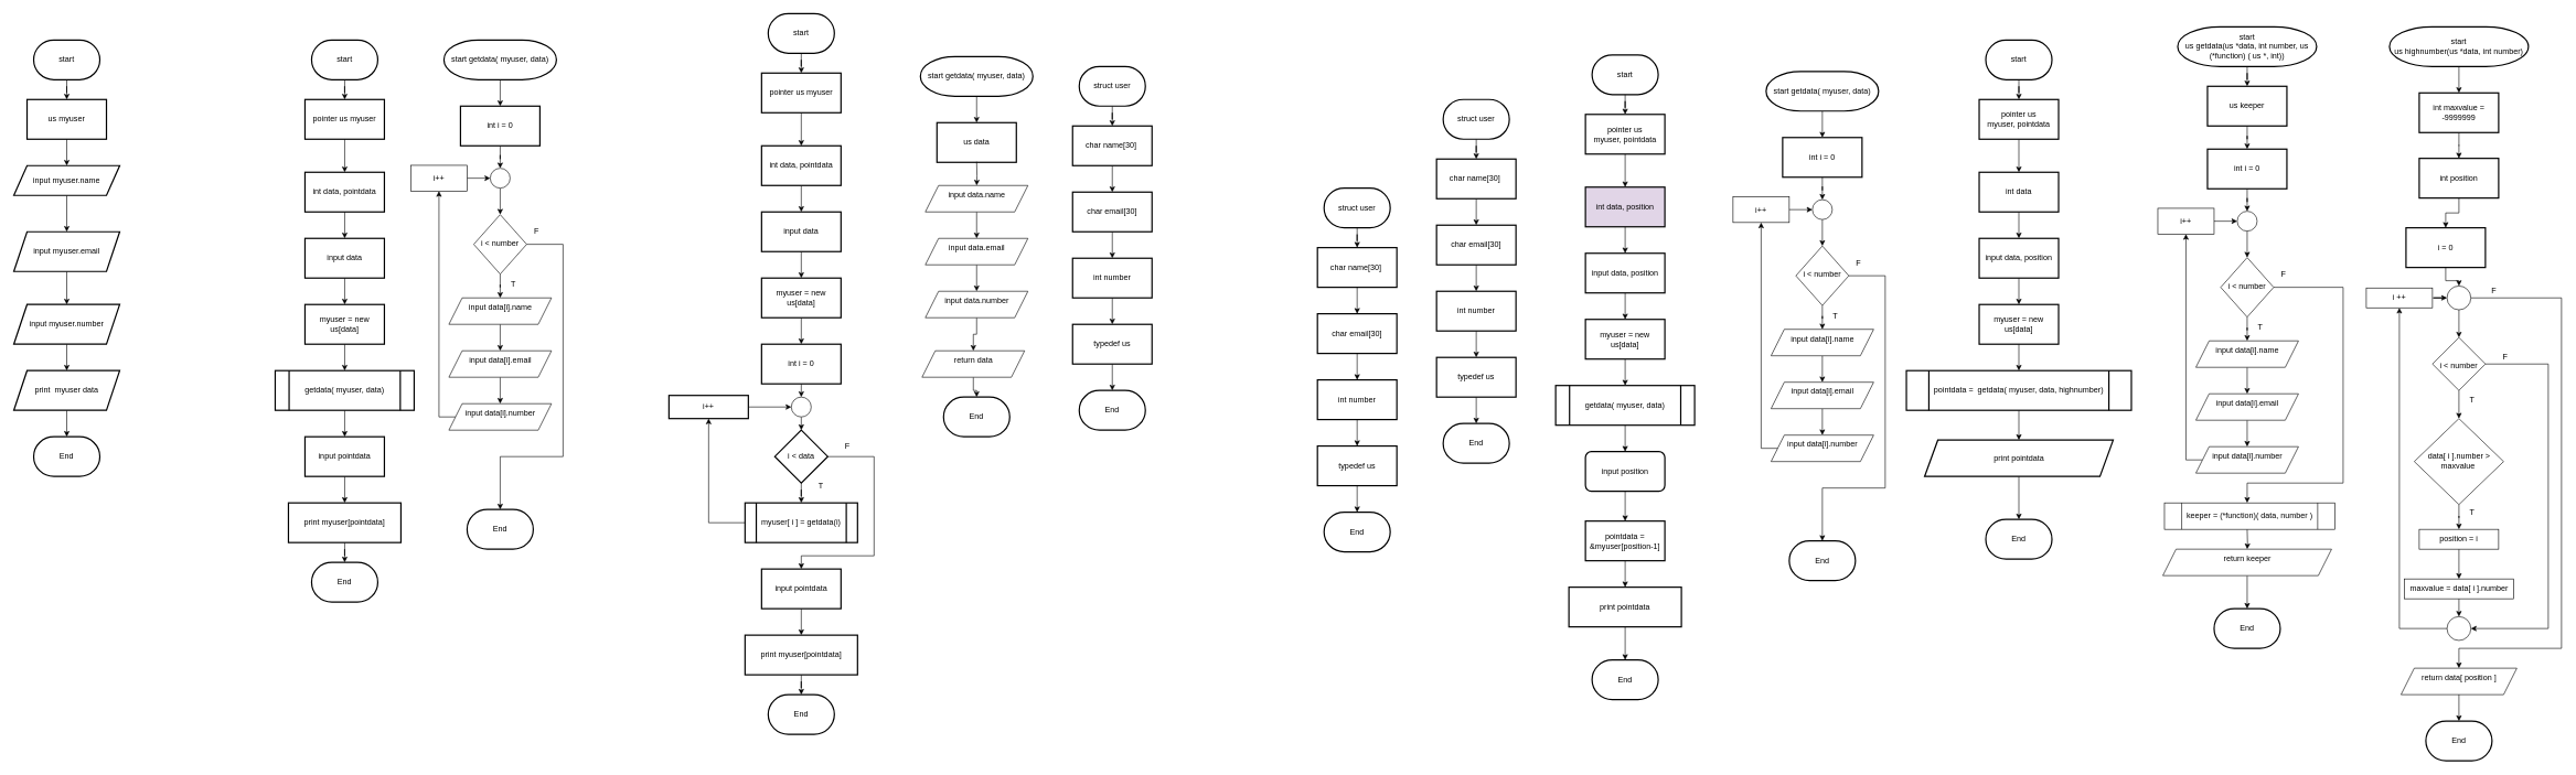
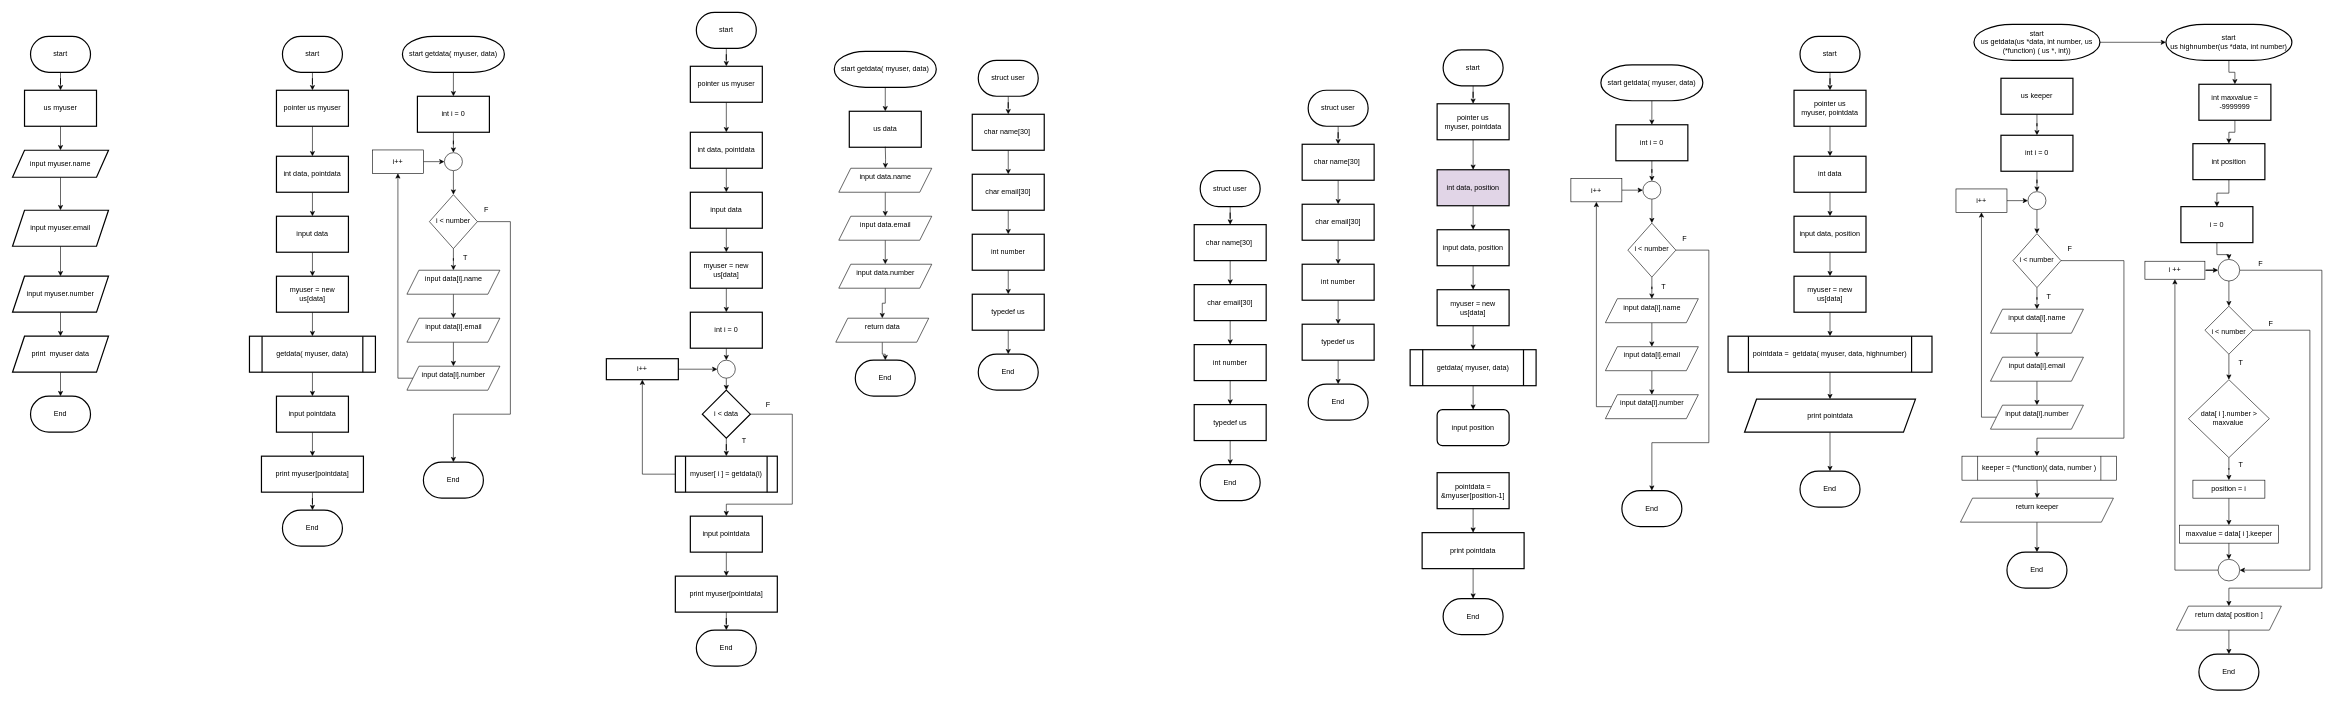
- <mxCell id="169" value="" style="edgeStyle=orthogonalEdgeStyle;rounded=0;orthogonalLoop=1;jettySize=auto;html=1;" edge="1" parent="1" source="170" target="172"><mxGeometry relative="1" as="geometry" /></mxCell>
+ <mxCell id="169" value="" style="edgeStyle=orthogonalEdgeStyle;rounded=0;orthogonalLoop=1;jettySize=auto;html=1;" edge="1" parent="1" source="170" target="195"><mxGeometry relative="1" as="geometry" /></mxCell>
- <mxCell id="197" value="int maxvalue = -9999999" style="whiteSpace=wrap;html=1;strokeWidth=2;" vertex="1" parent="1"><mxGeometry x="3655" y="140" width="120" height="60" as="geometry" /></mxCell>
+ <mxCell id="197" value="int maxvalue = -9999999" style="whiteSpace=wrap;html=1;strokeWidth=2;" vertex="1" parent="1"><mxGeometry x="3665" y="140" width="120" height="60" as="geometry" /></mxCell>
- <mxCell id="137" value="" style="edgeStyle=orthogonalEdgeStyle;rounded=0;orthogonalLoop=1;jettySize=auto;html=1;" edge="1" parent="1" source="138" target="142"><mxGeometry relative="1" as="geometry" /></mxCell>
- <mxCell id="213" value="maxvalue = data[ i ].number" style="whiteSpace=wrap;html=1;verticalAlign=top;" vertex="1" parent="1"><mxGeometry x="3632.5" y="875" width="165" height="30" as="geometry" /></mxCell>
+ <mxCell id="213" value="maxvalue = data[ i ].keeper" style="whiteSpace=wrap;html=1;verticalAlign=top;" vertex="1" parent="1"><mxGeometry x="3632.5" y="875" width="165" height="30" as="geometry" /></mxCell>
